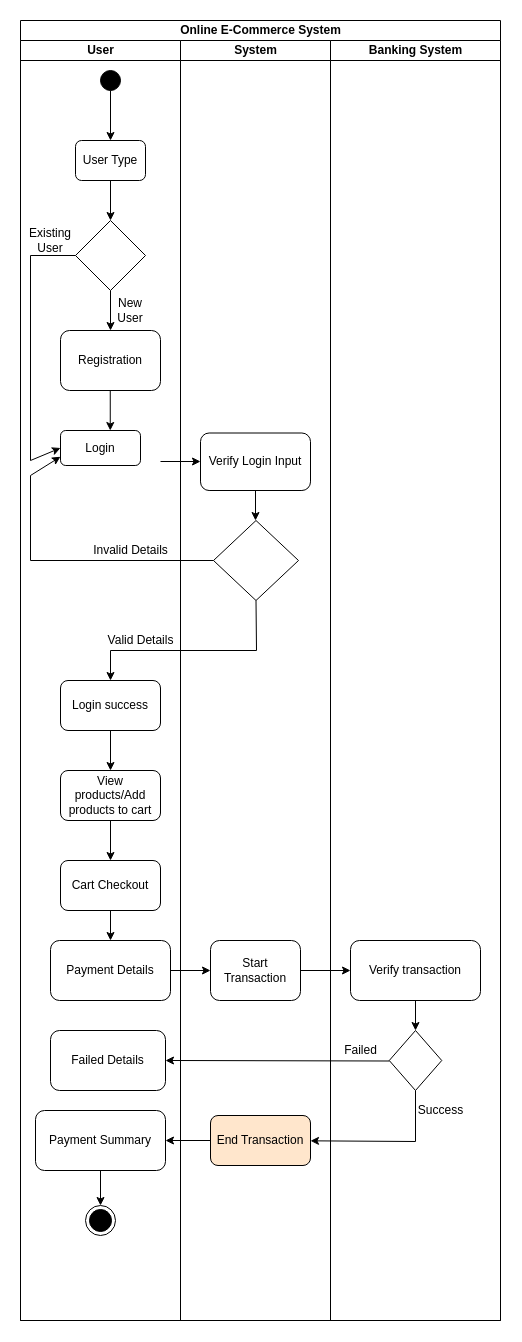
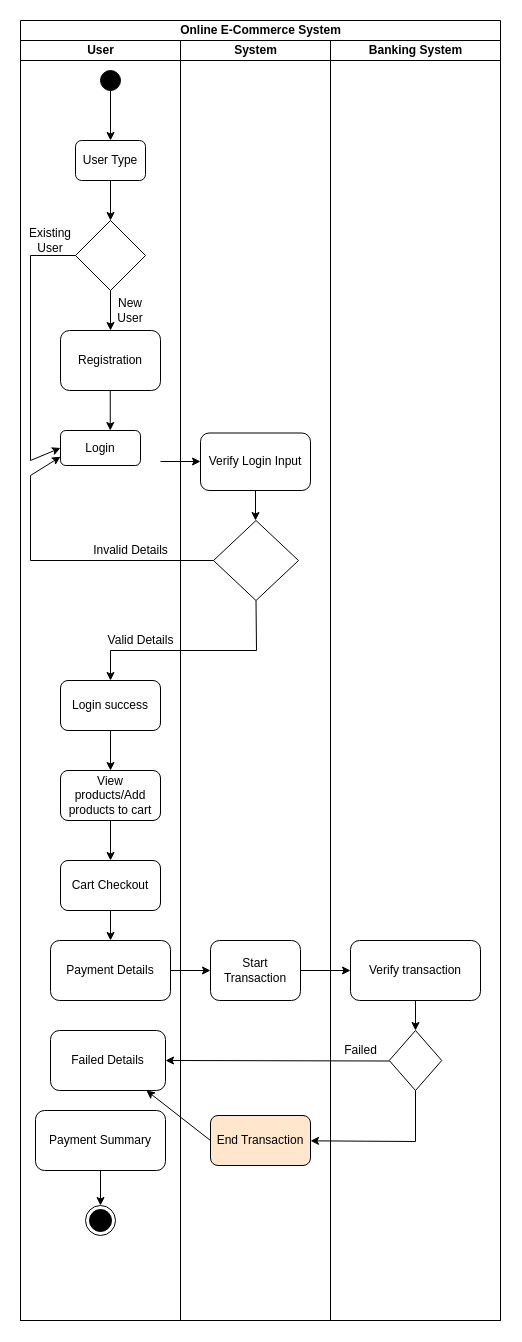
- <mxCell id="33" value="Success" style="text;html=1;align=center;verticalAlign=middle;resizable=0;points=[];autosize=1;" vertex="1" parent="30"><mxGeometry x="80" y="1060" width="60" height="20" as="geometry" /></mxCell>
- <mxCell id="38" value="" style="endArrow=classic;html=1;exitX=0;exitY=0.5;exitDx=0;exitDy=0;" edge="1" parent="2" source="26" target="17"><mxGeometry width="50" height="50" relative="1" as="geometry"><mxPoint x="140" y="1140" as="sourcePoint" /><mxPoint x="140" y="1085" as="targetPoint" /></mxGeometry></mxCell>
+ <mxCell id="38" value="" style="endArrow=classic;html=1;exitX=0;exitY=0.5;exitDx=0;exitDy=0;" edge="1" parent="2" source="26" target="24"><mxGeometry width="50" height="50" relative="1" as="geometry"><mxPoint x="140" y="1140" as="sourcePoint" /><mxPoint x="140" y="1085" as="targetPoint" /></mxGeometry></mxCell>
